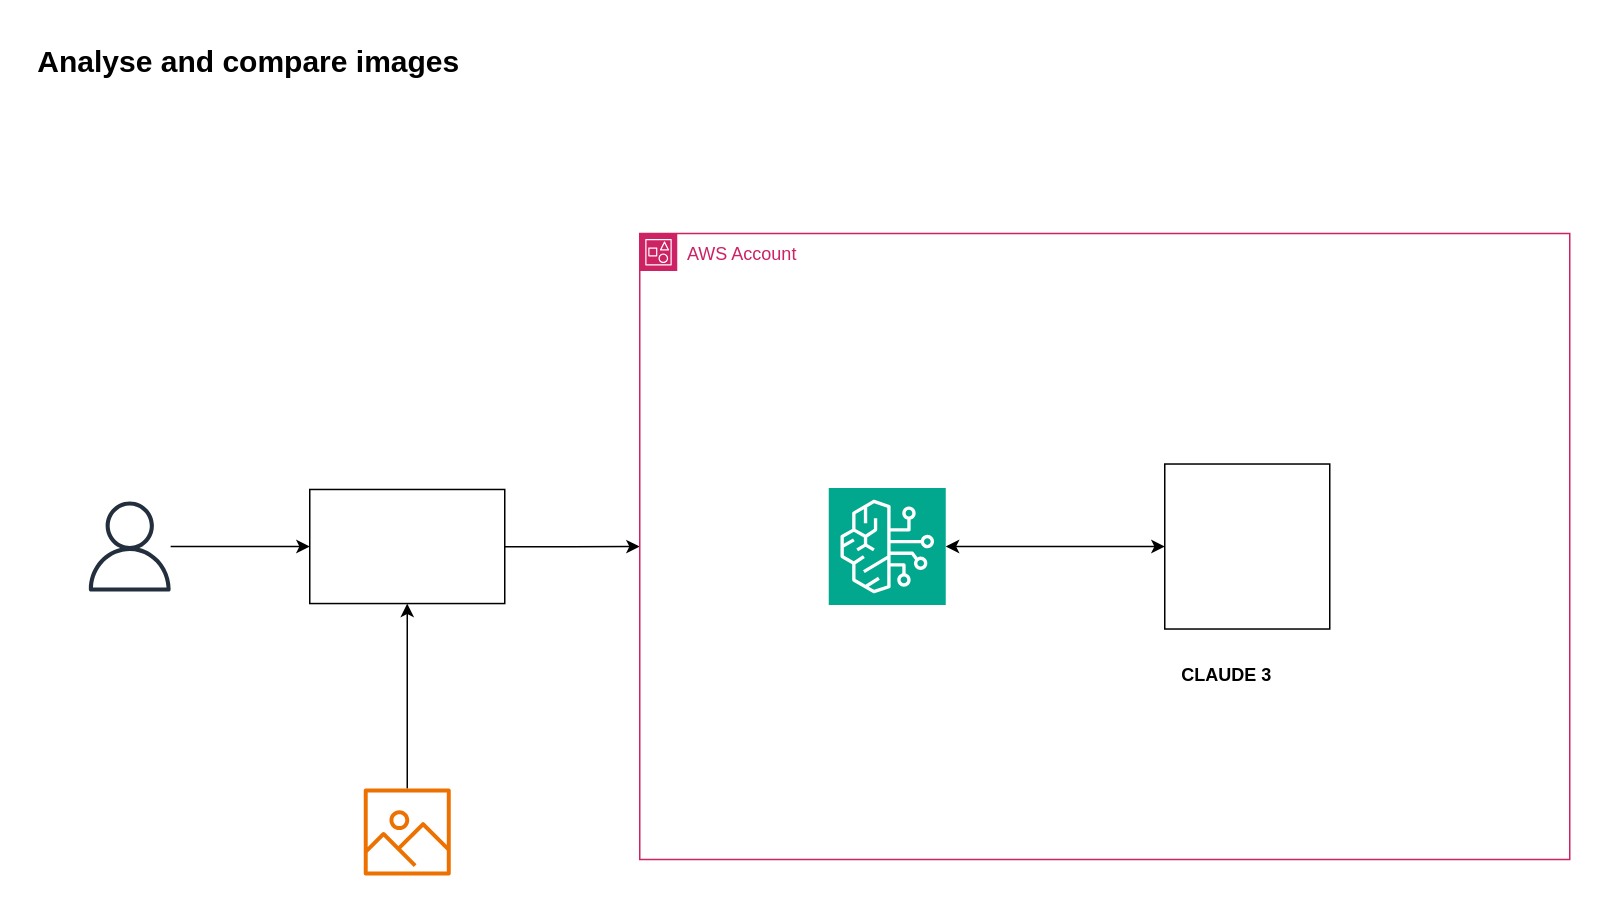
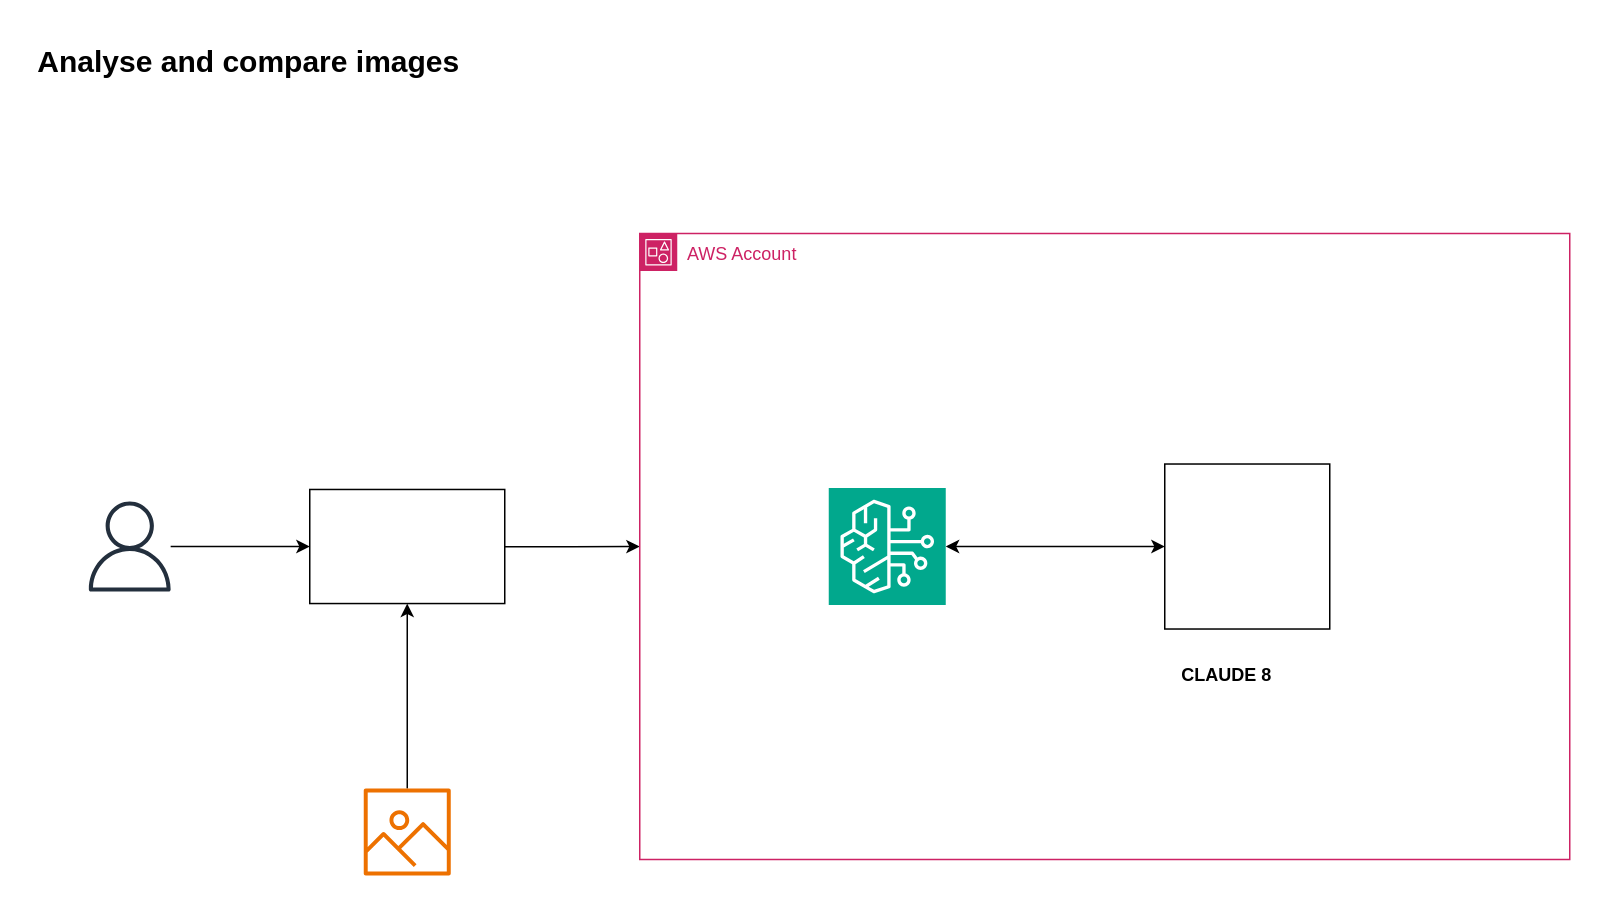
- <mxCell id="9" value="CLAUDE 3" style="text;html=1;align=center;verticalAlign=middle;resizable=0;points=[];autosize=1;strokeColor=none;fillColor=none;fontStyle=1" vertex="1" parent="5"><mxGeometry x="351" y="280" width="80" height="30" as="geometry" /></mxCell>
+ <mxCell id="9" value="CLAUDE 8" style="text;html=1;align=center;verticalAlign=middle;resizable=0;points=[];autosize=1;strokeColor=none;fillColor=none;fontStyle=1" vertex="1" parent="5"><mxGeometry x="351" y="280" width="80" height="30" as="geometry" /></mxCell>
